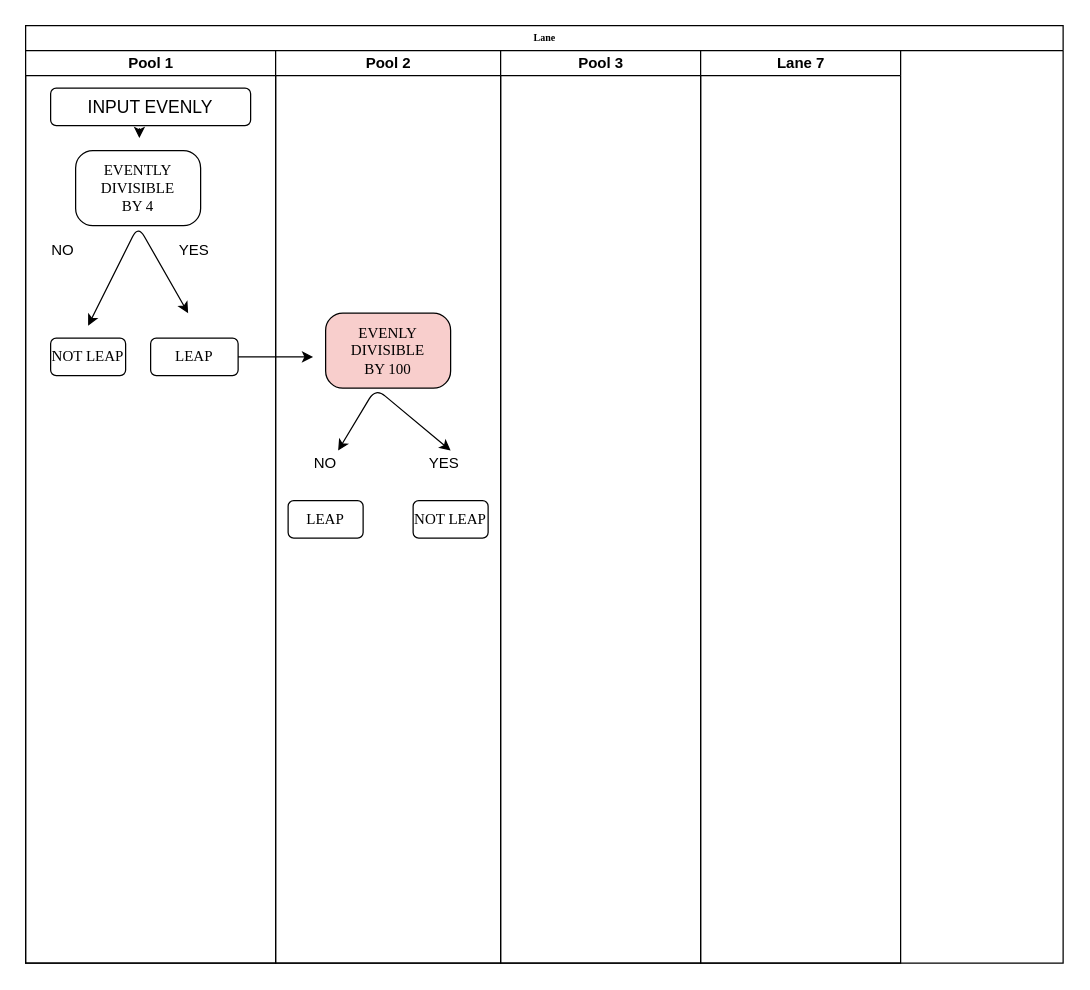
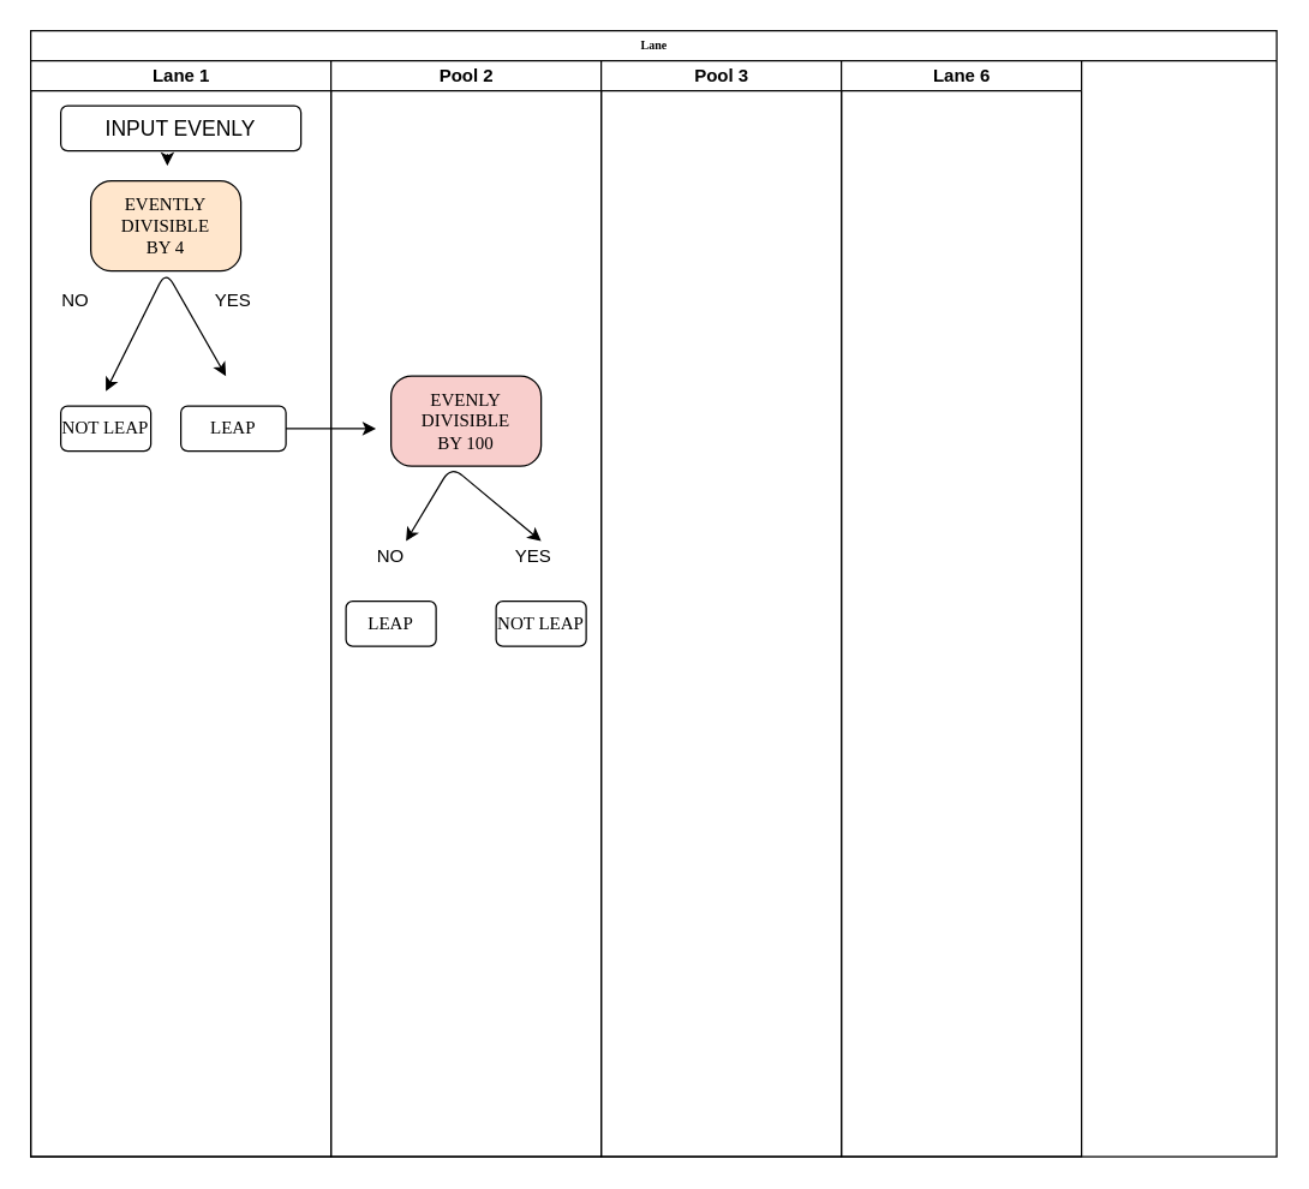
- <mxCell id="3" value="Pool 1" style="swimlane;html=1;startSize=20;" parent="2" vertex="1"><mxGeometry y="20" width="200" height="730" as="geometry" /></mxCell>
+ <mxCell id="3" value="Lane 1" style="swimlane;html=1;startSize=20;" parent="2" vertex="1"><mxGeometry y="20" width="200" height="730" as="geometry" /></mxCell>
- <mxCell id="19" value="Lane 7" style="swimlane;html=1;startSize=20;" parent="2" vertex="1"><mxGeometry x="540" y="20" width="160" height="730" as="geometry" /></mxCell>
+ <mxCell id="19" value="Lane 6" style="swimlane;html=1;startSize=20;" parent="2" vertex="1"><mxGeometry x="540" y="20" width="160" height="730" as="geometry" /></mxCell>
- <mxCell id="4" value="&lt;span style=&quot;font-size: 12px&quot;&gt;EVENTLY DIVISIBLE&lt;br&gt;BY 4&lt;br&gt;&lt;/span&gt;" style="rounded=1;whiteSpace=wrap;html=1;shadow=0;labelBackgroundColor=none;strokeWidth=1;fontFamily=Verdana;fontSize=8;align=center;arcSize=23;" parent="3" vertex="1"><mxGeometry x="40" y="80" width="100" height="60" as="geometry" /></mxCell>
+ <mxCell id="4" value="&lt;span style=&quot;font-size: 12px&quot;&gt;EVENTLY DIVISIBLE&lt;br&gt;BY 4&lt;br&gt;&lt;/span&gt;" style="rounded=1;whiteSpace=wrap;html=1;shadow=0;labelBackgroundColor=none;strokeWidth=1;fontFamily=Verdana;fontSize=8;align=center;arcSize=23;fillColor=#ffe6cc;" parent="3" vertex="1"><mxGeometry x="40" y="80" width="100" height="60" as="geometry" /></mxCell>
